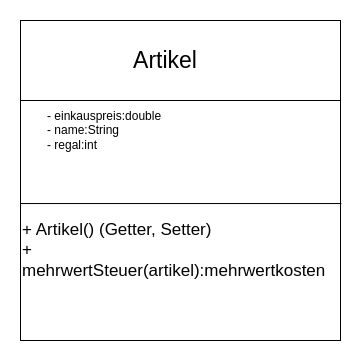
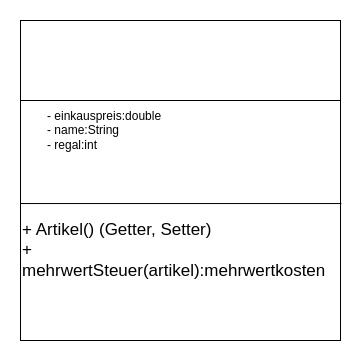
- <mxCell id="3" value="Artikel" style="text;html=1;strokeColor=none;fillColor=none;align=center;verticalAlign=middle;whiteSpace=wrap;rounded=0;fontSize=23;" vertex="1" parent="1"><mxGeometry x="115" y="40" width="100" height="40" as="geometry" /></mxCell>
